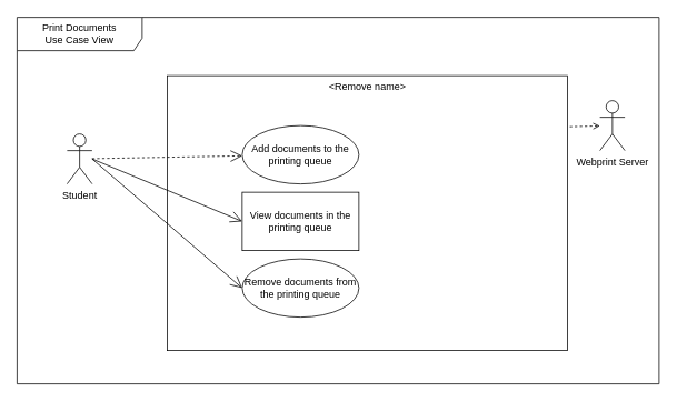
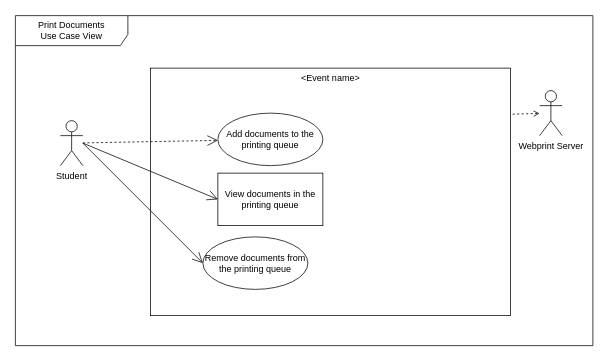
- <mxCell id="3" value="&amp;lt;Remove name&amp;gt;" style="html=1;verticalAlign=top;" parent="1" vertex="1"><mxGeometry x="200" y="90" width="480" height="330" as="geometry" /></mxCell>
+ <mxCell id="3" value="&amp;lt;Event name&amp;gt;" style="html=1;verticalAlign=top;" parent="1" vertex="1"><mxGeometry x="200" y="90" width="480" height="330" as="geometry" /></mxCell>
- <mxCell id="6" value="Remove documents from the printing queue" style="ellipse;whiteSpace=wrap;html=1;" parent="1" vertex="1"><mxGeometry x="290" y="310" width="140" height="70" as="geometry" /></mxCell>
+ <mxCell id="6" value="Remove documents from the printing queue" style="ellipse;whiteSpace=wrap;html=1;" parent="1" vertex="1"><mxGeometry x="270" y="315" width="140" height="70" as="geometry" /></mxCell>
